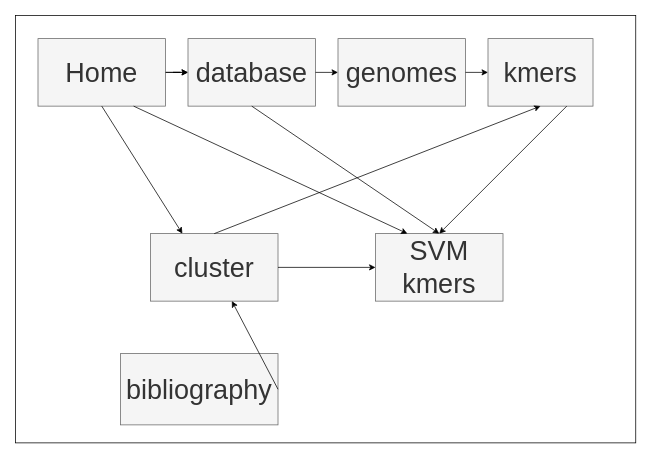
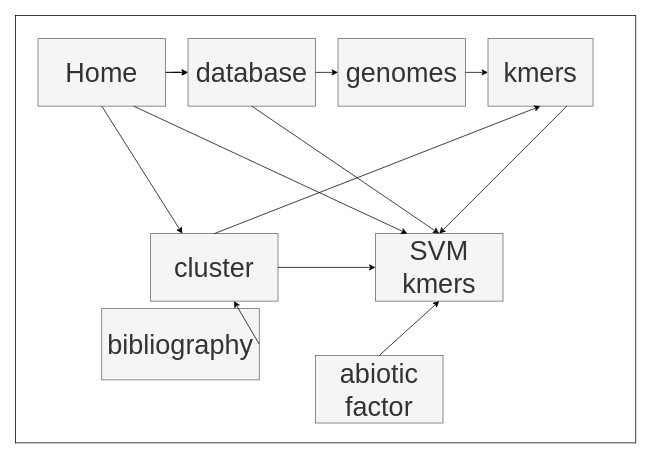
+ <mxCell id="22" value="" style="endArrow=classic;html=1;rounded=0;exitX=0.5;exitY=0;exitDx=0;exitDy=0;entryX=0.5;entryY=1;entryDx=0;entryDy=0;" edge="1" parent="1" source="19" target="8"><mxGeometry width="50" height="50" relative="1" as="geometry"><mxPoint x="380" y="366" as="sourcePoint" /><mxPoint x="510" y="366" as="targetPoint" /></mxGeometry></mxCell>
- <mxCell id="20" value="&lt;font style=&quot;font-size: 36px;&quot;&gt;bibliography&lt;/font&gt;" style="rounded=0;whiteSpace=wrap;html=1;fillColor=#f5f5f5;strokeColor=#666666;fontColor=#333333;" vertex="1" parent="1"><mxGeometry x="160" y="471" width="210" height="95" as="geometry" /></mxCell>
+ <mxCell id="20" value="&lt;font style=&quot;font-size: 36px;&quot;&gt;bibliography&lt;/font&gt;" style="rounded=0;whiteSpace=wrap;html=1;fillColor=#f5f5f5;strokeColor=#666666;fontColor=#333333;" vertex="1" parent="1"><mxGeometry x="135" y="411" width="210" height="95" as="geometry" /></mxCell>
+ <mxCell id="19" value="&lt;div&gt;&lt;font style=&quot;font-size: 36px;&quot;&gt;abiotic&lt;/font&gt;&lt;/div&gt;&lt;div&gt;&lt;font style=&quot;font-size: 36px;&quot;&gt;factor&lt;/font&gt;&lt;/div&gt;" style="rounded=0;whiteSpace=wrap;html=1;fillColor=#f5f5f5;strokeColor=#666666;fontColor=#333333;" vertex="1" parent="1"><mxGeometry x="420" y="473.5" width="170" height="90" as="geometry" /></mxCell>
